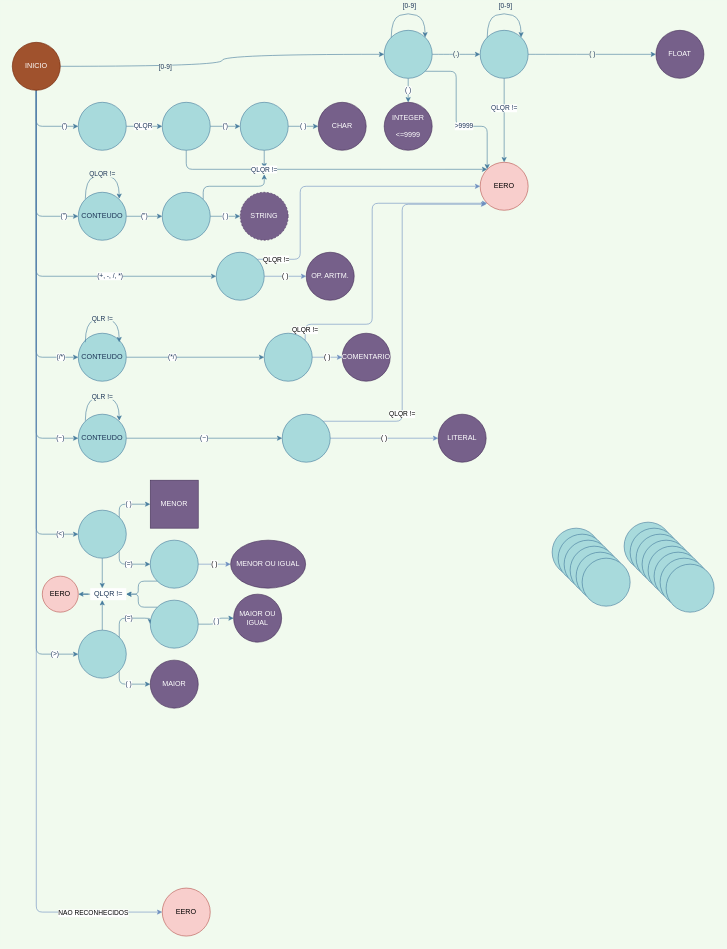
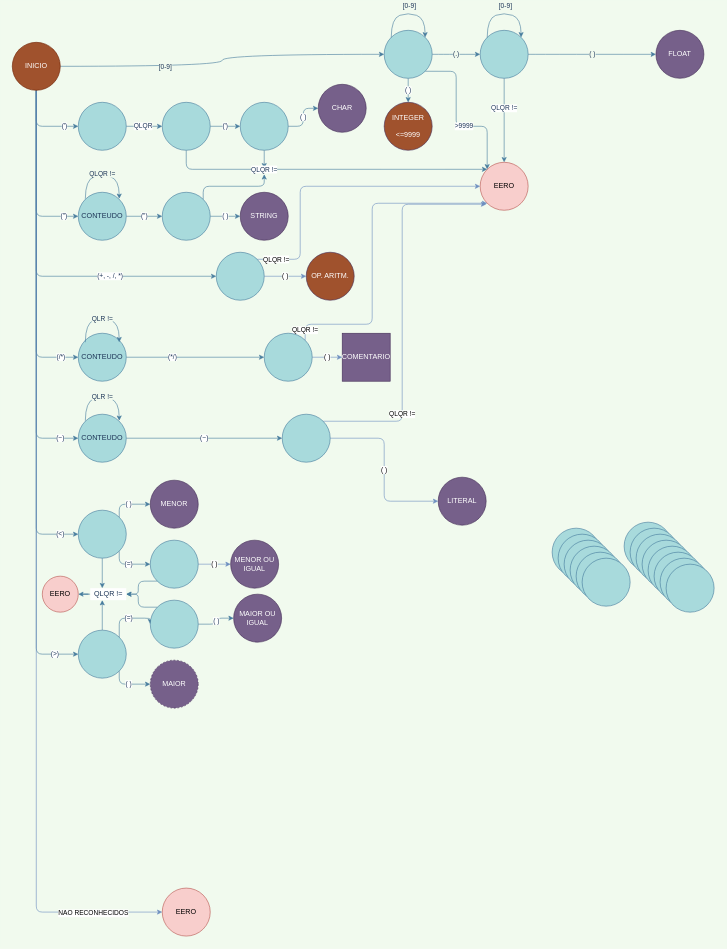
- <mxCell id="27" value="CHAR" style="ellipse;whiteSpace=wrap;html=1;aspect=fixed;fillColor=#76608a;strokeColor=#432D57;fontColor=#ffffff;rounded=1;" parent="1" vertex="1"><mxGeometry x="530" y="170" width="80" height="80" as="geometry" /></mxCell>
+ <mxCell id="27" value="CHAR" style="ellipse;whiteSpace=wrap;html=1;aspect=fixed;fillColor=#76608a;strokeColor=#432D57;fontColor=#ffffff;rounded=1;" parent="1" vertex="1"><mxGeometry x="530" y="140" width="80" height="80" as="geometry" /></mxCell>
- <mxCell id="38" value="&lt;div&gt;INTEGER&lt;/div&gt;&lt;div&gt;&lt;br&gt;&lt;/div&gt;&lt;div&gt;&amp;lt;=9999&lt;br&gt;&lt;/div&gt;" style="ellipse;whiteSpace=wrap;html=1;aspect=fixed;fillColor=#76608a;strokeColor=#432D57;fontColor=#ffffff;rounded=1;" parent="1" vertex="1"><mxGeometry x="640" y="170" width="80" height="80" as="geometry" /></mxCell>
+ <mxCell id="38" value="&lt;div&gt;INTEGER&lt;/div&gt;&lt;div&gt;&lt;br&gt;&lt;/div&gt;&lt;div&gt;&amp;lt;=9999&lt;br&gt;&lt;/div&gt;" style="ellipse;whiteSpace=wrap;html=1;aspect=fixed;fillColor=#a0522d;strokeColor=#432D57;fontColor=#ffffff;rounded=1;" parent="1" vertex="1"><mxGeometry x="640" y="170" width="80" height="80" as="geometry" /></mxCell>
- <mxCell id="48" value="STRING" style="ellipse;whiteSpace=wrap;html=1;aspect=fixed;rounded=1;strokeColor=#432D57;fillColor=#76608a;fontColor=#ffffff;dashed=1;" parent="1" vertex="1"><mxGeometry x="400" y="320" width="80" height="80" as="geometry" /></mxCell>
+ <mxCell id="48" value="STRING" style="ellipse;whiteSpace=wrap;html=1;aspect=fixed;rounded=1;strokeColor=#432D57;fillColor=#76608a;fontColor=#ffffff;" parent="1" vertex="1"><mxGeometry x="400" y="320" width="80" height="80" as="geometry" /></mxCell>
- <mxCell id="55" value="OP. ARITM." style="ellipse;whiteSpace=wrap;html=1;aspect=fixed;rounded=1;strokeColor=#432D57;fillColor=#76608a;fontColor=#ffffff;" parent="1" vertex="1"><mxGeometry x="510" y="420" width="80" height="80" as="geometry" /></mxCell>
+ <mxCell id="55" value="OP. ARITM." style="ellipse;whiteSpace=wrap;html=1;aspect=fixed;rounded=1;strokeColor=#432D57;fillColor=#a0522d;fontColor=#ffffff;" parent="1" vertex="1"><mxGeometry x="510" y="420" width="80" height="80" as="geometry" /></mxCell>
- <mxCell id="51" value="COMENTARIO" style="ellipse;whiteSpace=wrap;html=1;aspect=fixed;rounded=1;strokeColor=#432D57;fillColor=#76608a;fontColor=#ffffff;" parent="1" vertex="1"><mxGeometry x="570" y="555" width="80" height="80" as="geometry" /></mxCell>
+ <mxCell id="51" value="COMENTARIO" style="whiteSpace=wrap;html=1;aspect=fixed;strokeColor=#432D57;fillColor=#76608a;fontColor=#ffffff;rounded=0;" parent="1" vertex="1"><mxGeometry x="570" y="555" width="80" height="80" as="geometry" /></mxCell>
- <mxCell id="41" value="LITERAL" style="ellipse;whiteSpace=wrap;html=1;aspect=fixed;rounded=1;strokeColor=#432D57;fillColor=#76608a;fontColor=#ffffff;" parent="1" vertex="1"><mxGeometry x="730" y="690" width="80" height="80" as="geometry" /></mxCell>
+ <mxCell id="41" value="LITERAL" style="ellipse;whiteSpace=wrap;html=1;aspect=fixed;rounded=1;strokeColor=#432D57;fillColor=#76608a;fontColor=#ffffff;" parent="1" vertex="1"><mxGeometry x="730" y="795" width="80" height="80" as="geometry" /></mxCell>
- <mxCell id="96" value="&lt;div&gt;MENOR&lt;/div&gt;" style="whiteSpace=wrap;html=1;aspect=fixed;strokeColor=#432D57;fillColor=#76608a;fontColor=#ffffff;rounded=0;" vertex="1" parent="1"><mxGeometry x="250" y="800" width="80" height="80" as="geometry" /></mxCell>
+ <mxCell id="96" value="&lt;div&gt;MENOR&lt;/div&gt;" style="ellipse;whiteSpace=wrap;html=1;aspect=fixed;rounded=1;strokeColor=#432D57;fillColor=#76608a;fontColor=#ffffff;" vertex="1" parent="1"><mxGeometry x="250" y="800" width="80" height="80" as="geometry" /></mxCell>
- <mxCell id="92" value="MENOR OU IGUAL" style="ellipse;whiteSpace=wrap;html=1;aspect=fixed;rounded=1;strokeColor=#432D57;fillColor=#76608a;fontColor=#ffffff;" vertex="1" parent="1"><mxGeometry x="384" y="900" width="125" height="80" as="geometry" /></mxCell>
+ <mxCell id="92" value="MENOR OU IGUAL" style="ellipse;whiteSpace=wrap;html=1;aspect=fixed;rounded=1;strokeColor=#432D57;fillColor=#76608a;fontColor=#ffffff;" vertex="1" parent="1"><mxGeometry x="384" y="900" width="80" height="80" as="geometry" /></mxCell>
- <mxCell id="77" value="&lt;div&gt;MAIOR&lt;/div&gt;" style="ellipse;whiteSpace=wrap;html=1;aspect=fixed;rounded=1;strokeColor=#432D57;fillColor=#76608a;fontColor=#ffffff;" parent="1" vertex="1"><mxGeometry x="250" y="1100" width="80" height="80" as="geometry" /></mxCell>
+ <mxCell id="77" value="&lt;div&gt;MAIOR&lt;/div&gt;" style="ellipse;whiteSpace=wrap;html=1;aspect=fixed;rounded=1;strokeColor=#432D57;fillColor=#76608a;fontColor=#ffffff;dashed=1;" parent="1" vertex="1"><mxGeometry x="250" y="1100" width="80" height="80" as="geometry" /></mxCell>
